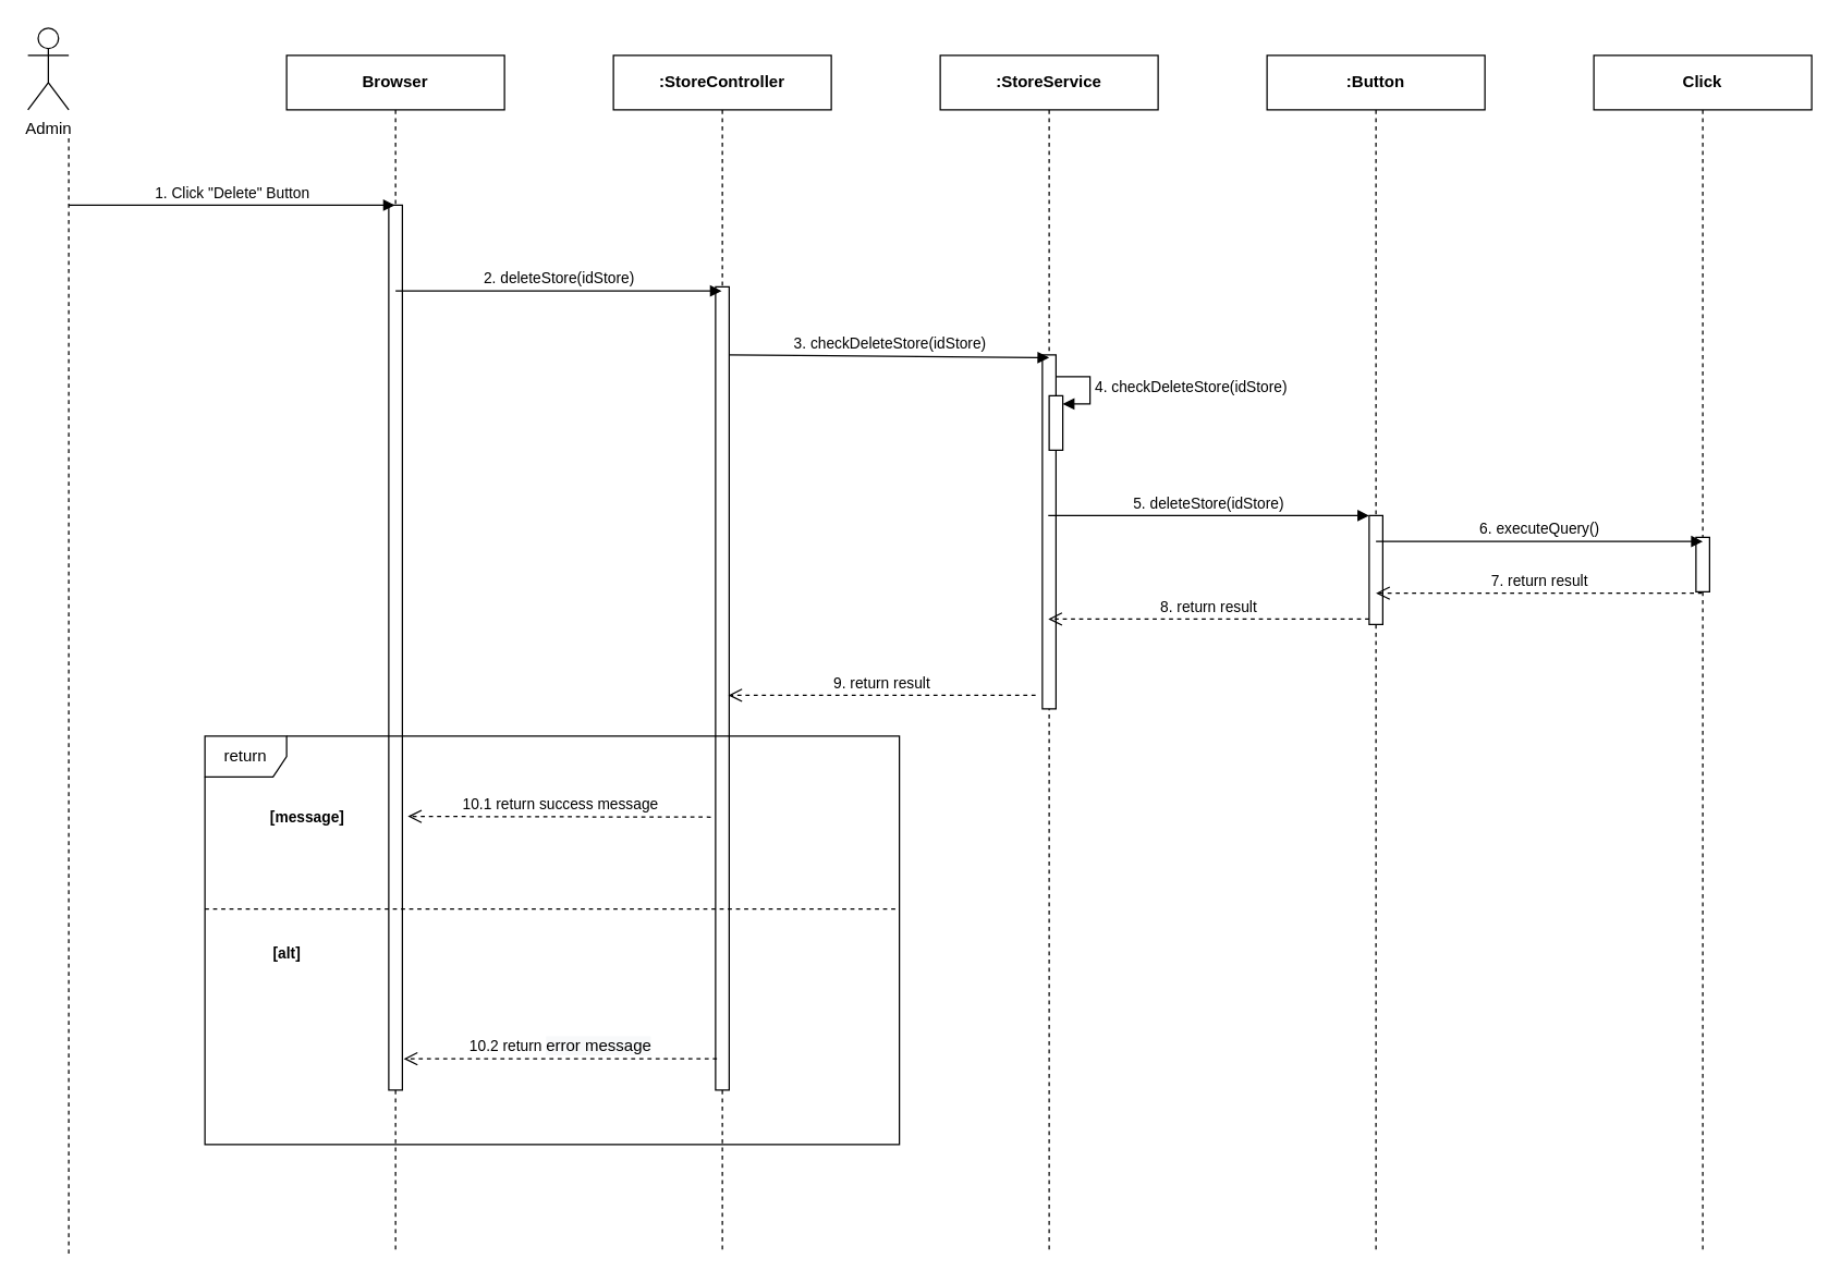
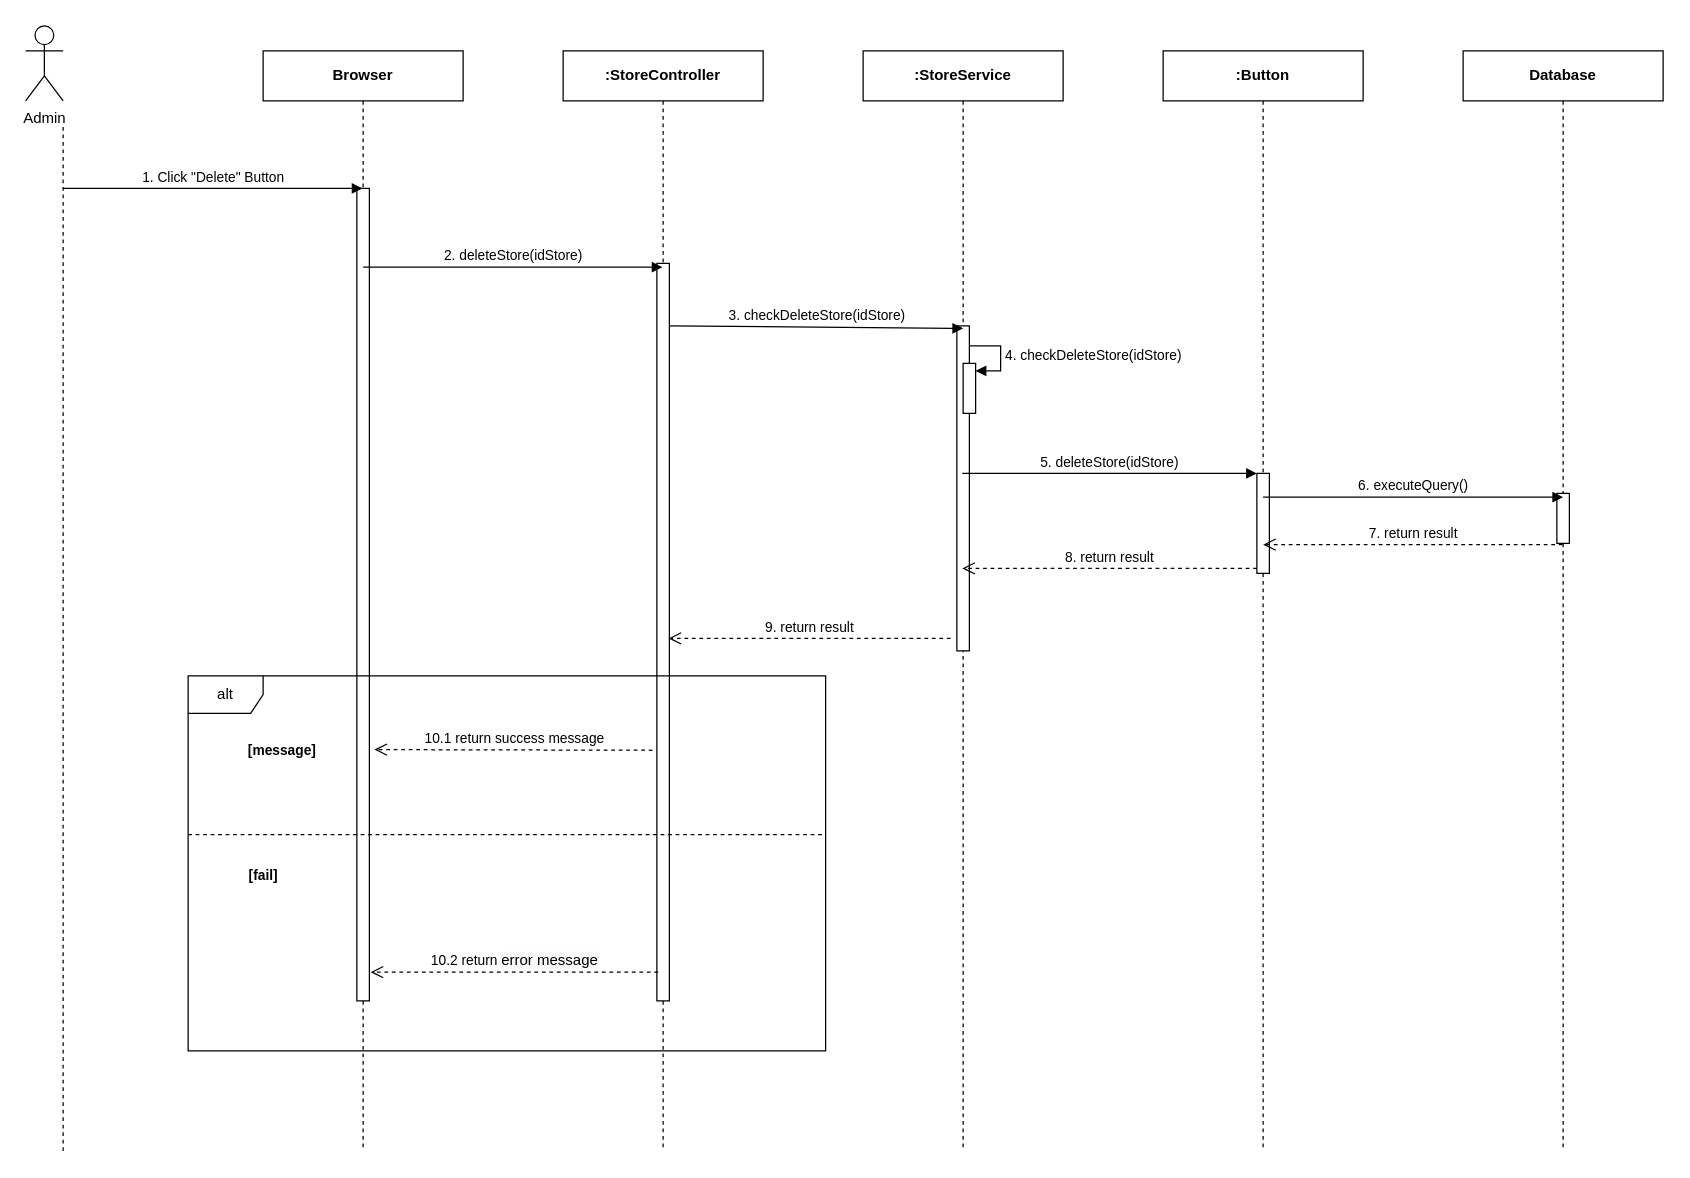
- <mxCell id="2" value="&lt;b&gt;Click&lt;/b&gt;" style="shape=umlLifeline;perimeter=lifelinePerimeter;whiteSpace=wrap;html=1;container=1;collapsible=0;recursiveResize=0;outlineConnect=0;" parent="1" vertex="1"><mxGeometry x="1170" y="40" width="160" height="880" as="geometry" /></mxCell>
+ <mxCell id="2" value="&lt;b&gt;Database&lt;/b&gt;" style="shape=umlLifeline;perimeter=lifelinePerimeter;whiteSpace=wrap;html=1;container=1;collapsible=0;recursiveResize=0;outlineConnect=0;" parent="1" vertex="1"><mxGeometry x="1170" y="40" width="160" height="880" as="geometry" /></mxCell>
- <mxCell id="21" value="return" style="shape=umlFrame;whiteSpace=wrap;html=1;" parent="1" vertex="1"><mxGeometry x="150" y="540" width="510" height="300" as="geometry" /></mxCell>
+ <mxCell id="21" value="alt" style="shape=umlFrame;whiteSpace=wrap;html=1;" parent="1" vertex="1"><mxGeometry x="150" y="540" width="510" height="300" as="geometry" /></mxCell>
- <mxCell id="24" value="&lt;span style=&quot;font-size: 11px ; background-color: rgb(255 , 255 , 255)&quot;&gt;&lt;b&gt;[alt]&lt;/b&gt;&lt;/span&gt;" style="text;html=1;align=center;verticalAlign=middle;resizable=0;points=[];autosize=1;" parent="1" vertex="1"><mxGeometry x="190" y="690" width="40" height="20" as="geometry" /></mxCell>
+ <mxCell id="24" value="&lt;span style=&quot;font-size: 11px ; background-color: rgb(255 , 255 , 255)&quot;&gt;&lt;b&gt;[fail]&lt;/b&gt;&lt;/span&gt;" style="text;html=1;align=center;verticalAlign=middle;resizable=0;points=[];autosize=1;" parent="1" vertex="1"><mxGeometry x="190" y="690" width="40" height="20" as="geometry" /></mxCell>
